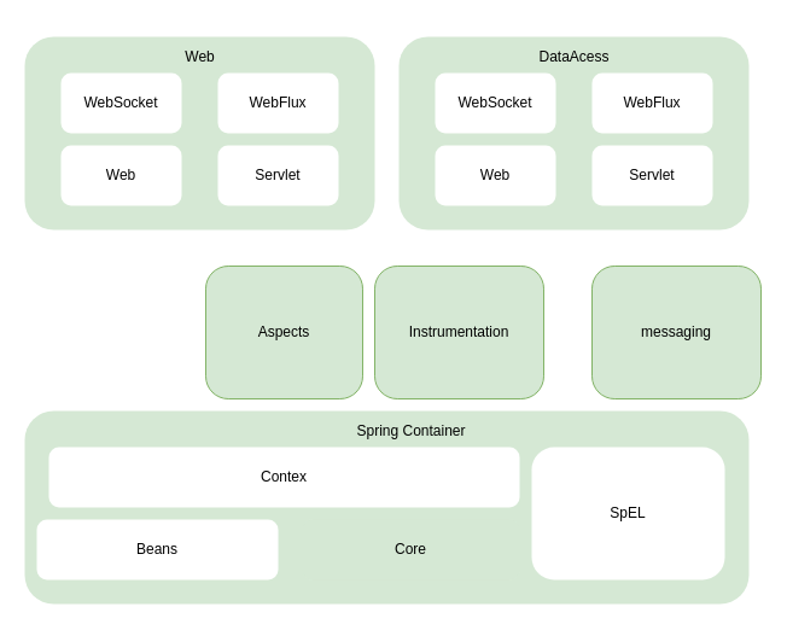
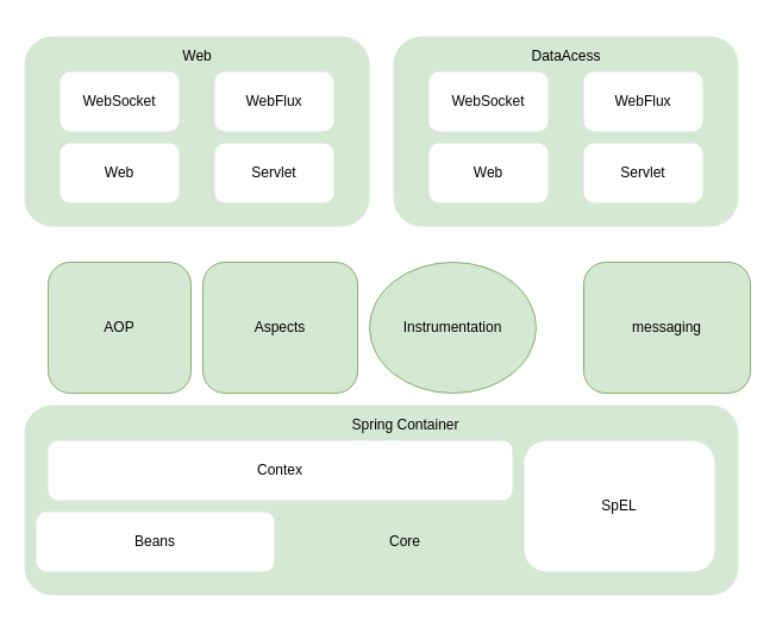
+ <mxCell id="8" value="&lt;p&gt;AOP&lt;br&gt;&lt;/p&gt;" style="rounded=1;whiteSpace=wrap;html=1;strokeColor=#82b366;arcSize=17;fillColor=#d5e8d4;" vertex="1" parent="1"><mxGeometry x="40" y="220" width="120" height="110" as="geometry" /></mxCell>
- <mxCell id="10" value="&lt;p&gt;Instrumentation&lt;br&gt;&lt;/p&gt;" style="rounded=1;whiteSpace=wrap;html=1;strokeColor=#82b366;arcSize=17;fillColor=#d5e8d4;" vertex="1" parent="1"><mxGeometry x="310" y="220" width="140" height="110" as="geometry" /></mxCell>
+ <mxCell id="10" value="&lt;p&gt;Instrumentation&lt;br&gt;&lt;/p&gt;" style="ellipse;whiteSpace=wrap;html=1;strokeColor=#82b366;arcSize=17;fillColor=#d5e8d4;" vertex="1" parent="1"><mxGeometry x="310" y="220" width="140" height="110" as="geometry" /></mxCell>
